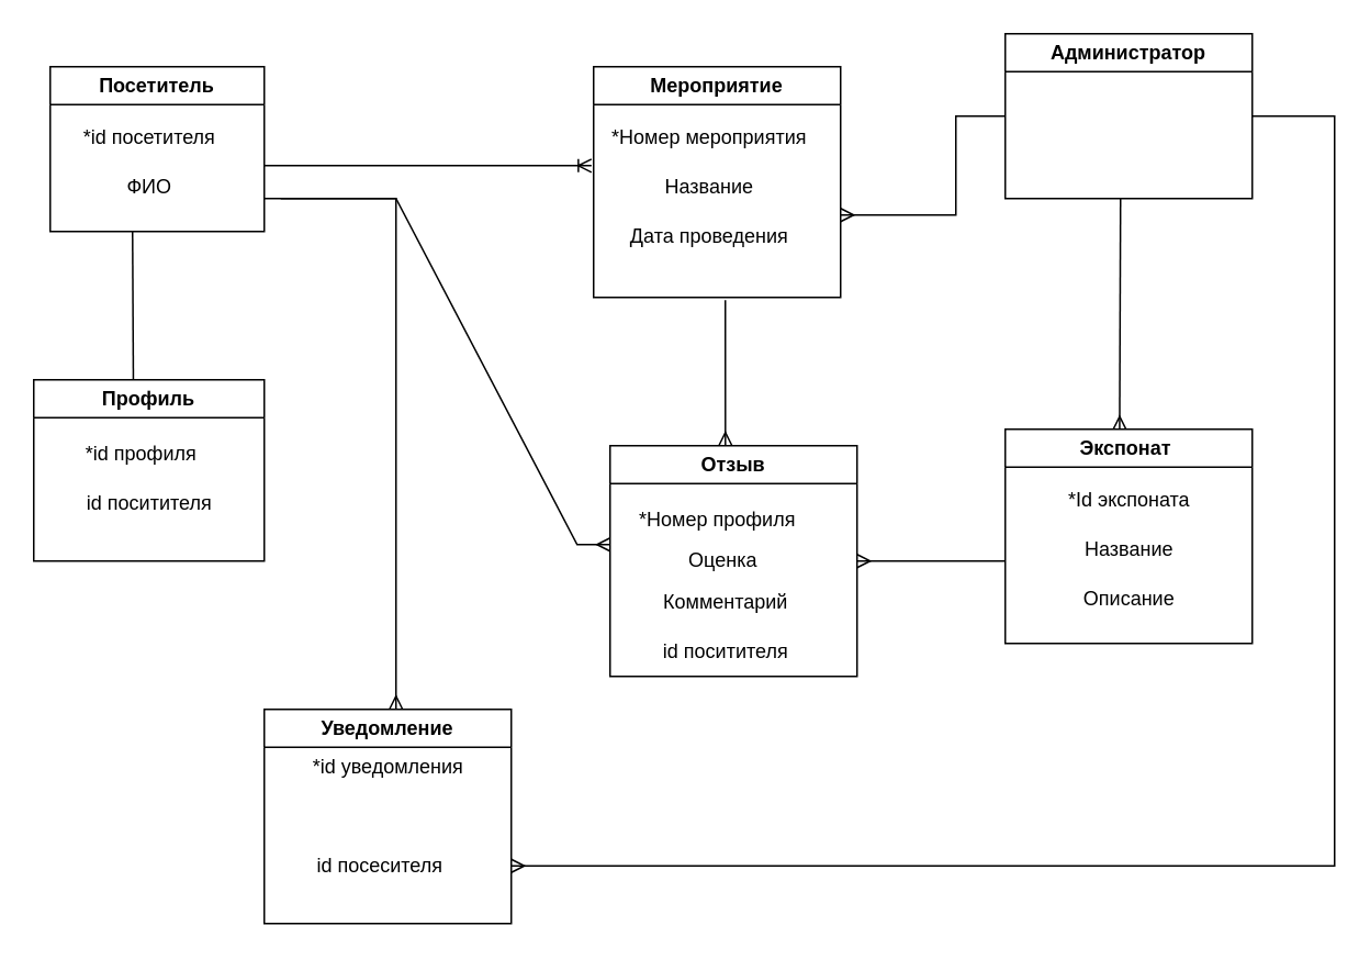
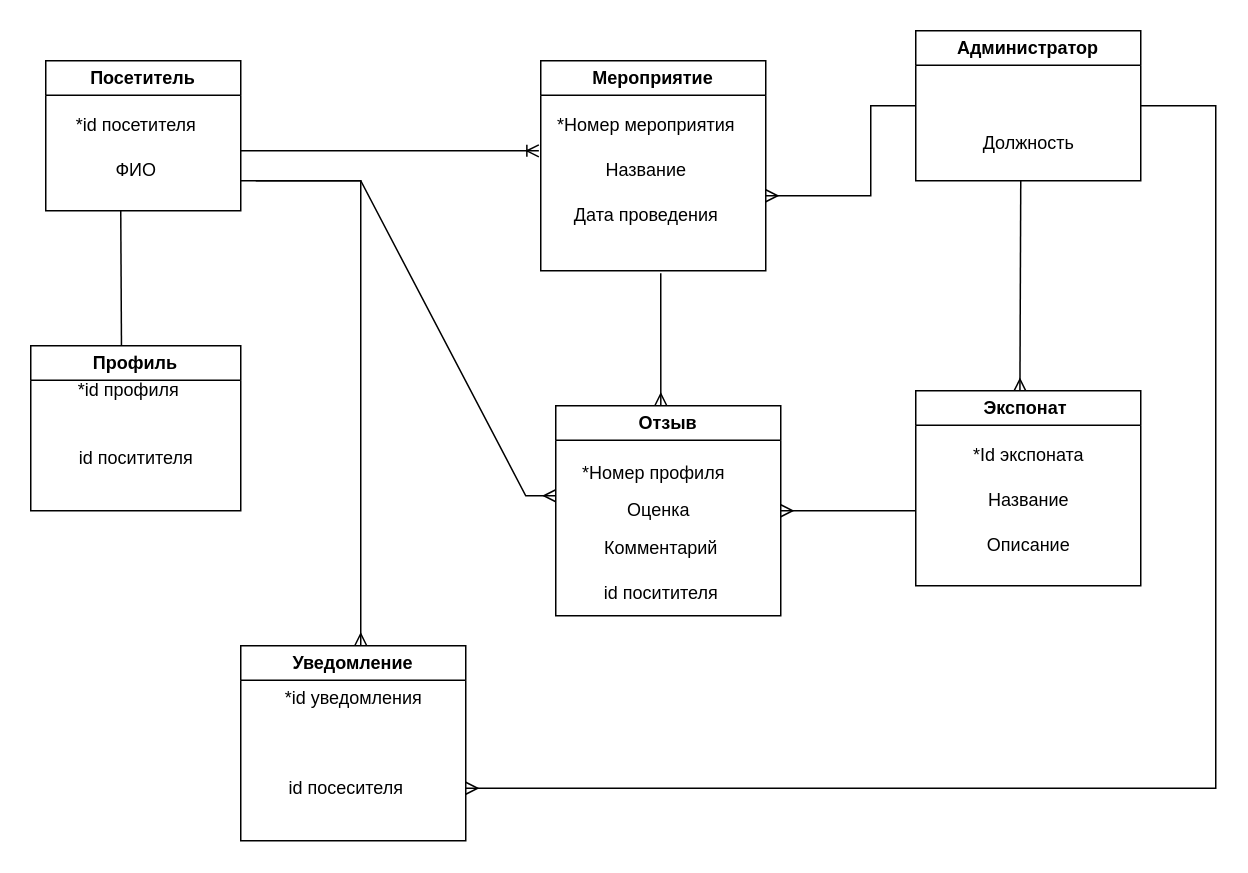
+ <mxCell id="6" value="Должность" style="text;html=1;align=center;verticalAlign=middle;resizable=0;points=[];autosize=1;strokeColor=none;fillColor=none;" parent="5" vertex="1"><mxGeometry x="35" y="60" width="80" height="30" as="geometry" /></mxCell>
- <mxCell id="17" value="*id профиля" style="text;html=1;align=center;verticalAlign=middle;resizable=0;points=[];autosize=1;strokeColor=none;fillColor=none;" parent="16" vertex="1"><mxGeometry x="20" y="30" width="90" height="30" as="geometry" /></mxCell>
+ <mxCell id="17" value="*id профиля" style="text;html=1;align=center;verticalAlign=middle;resizable=0;points=[];autosize=1;strokeColor=none;fillColor=none;" parent="16" vertex="1"><mxGeometry x="20" y="15" width="90" height="30" as="geometry" /></mxCell>
